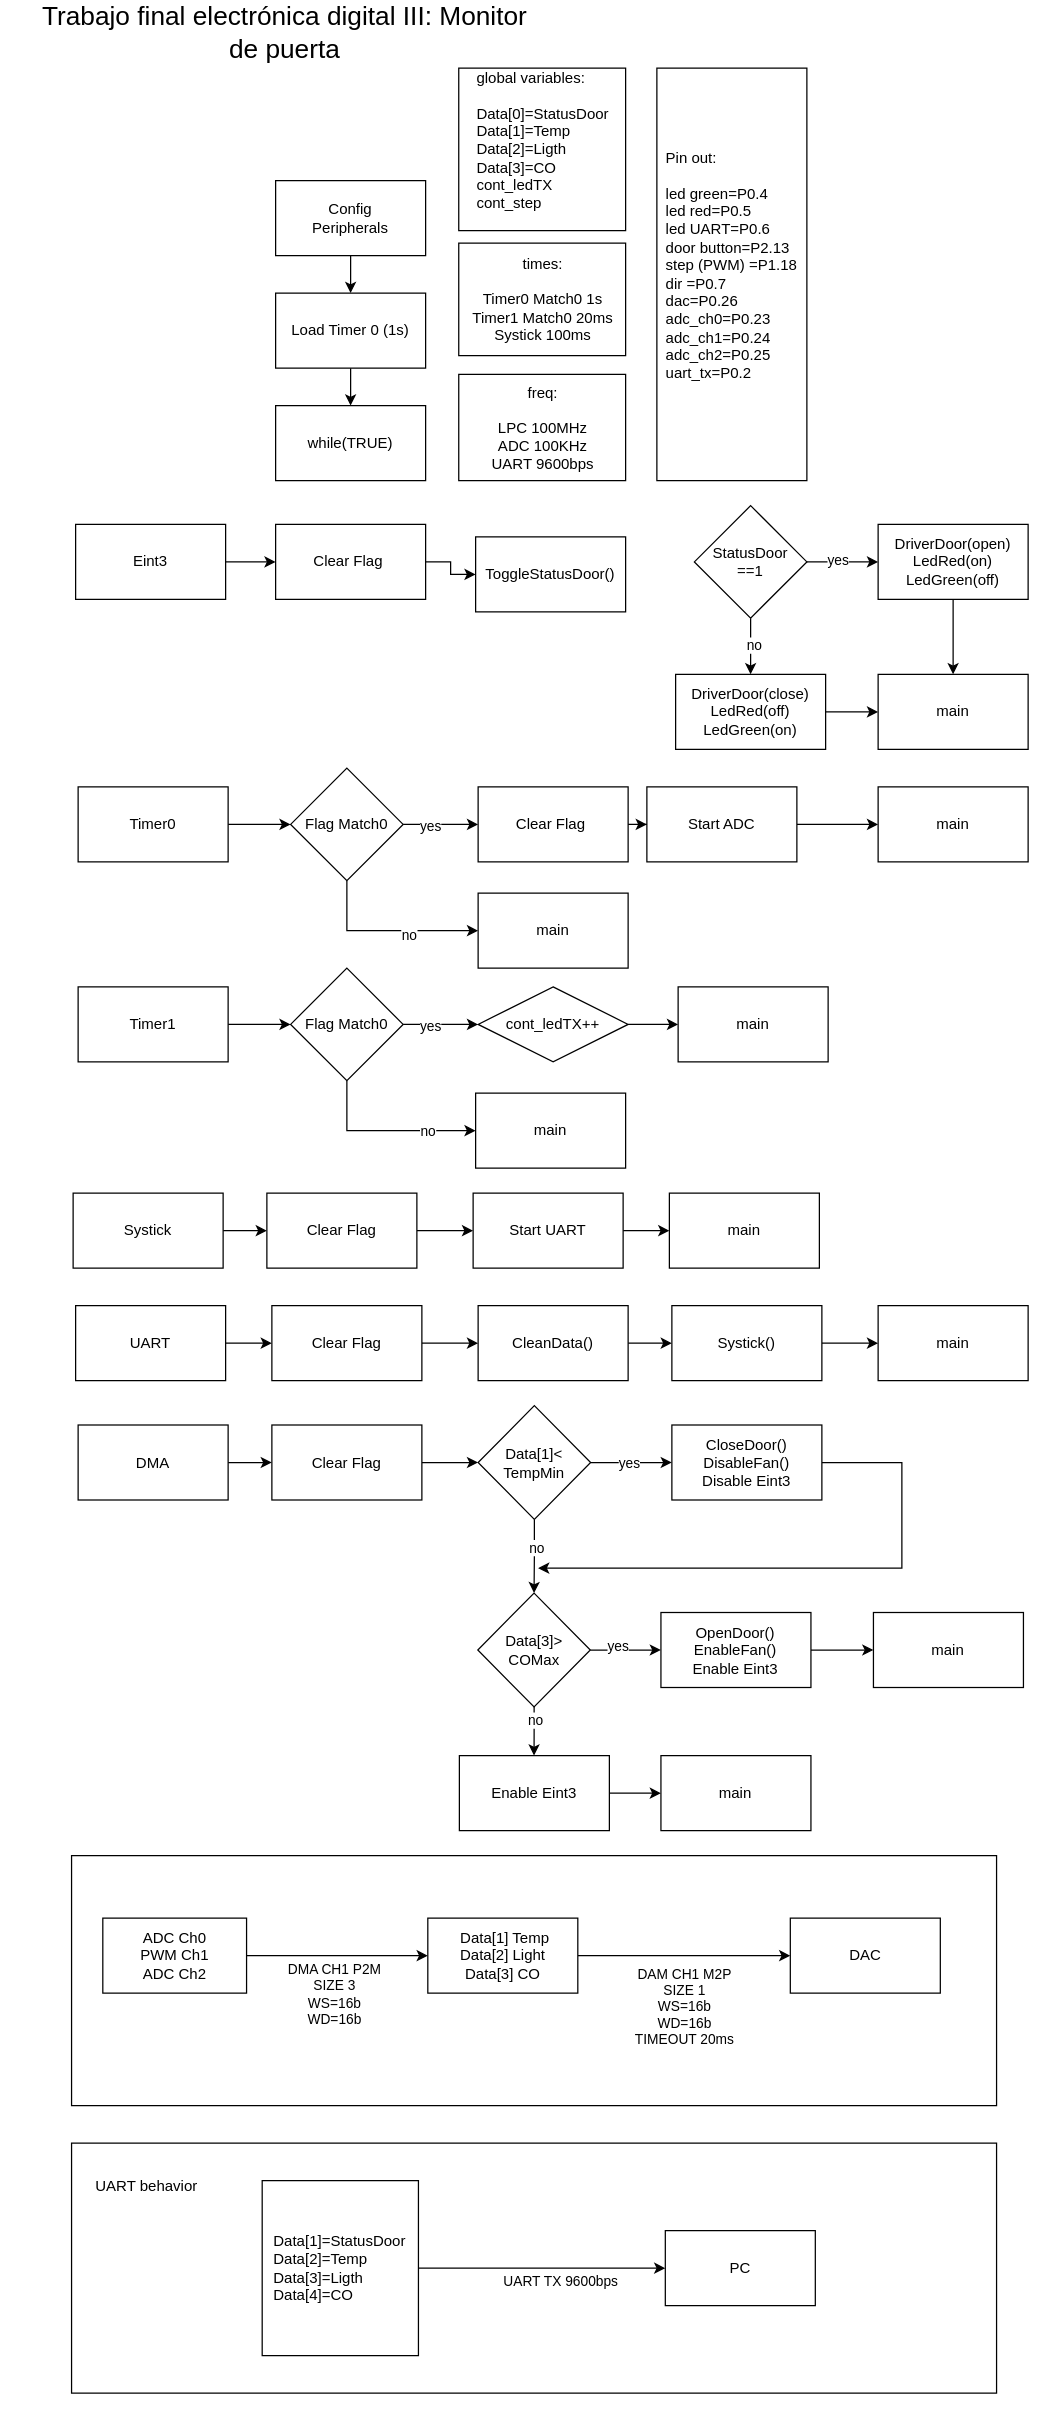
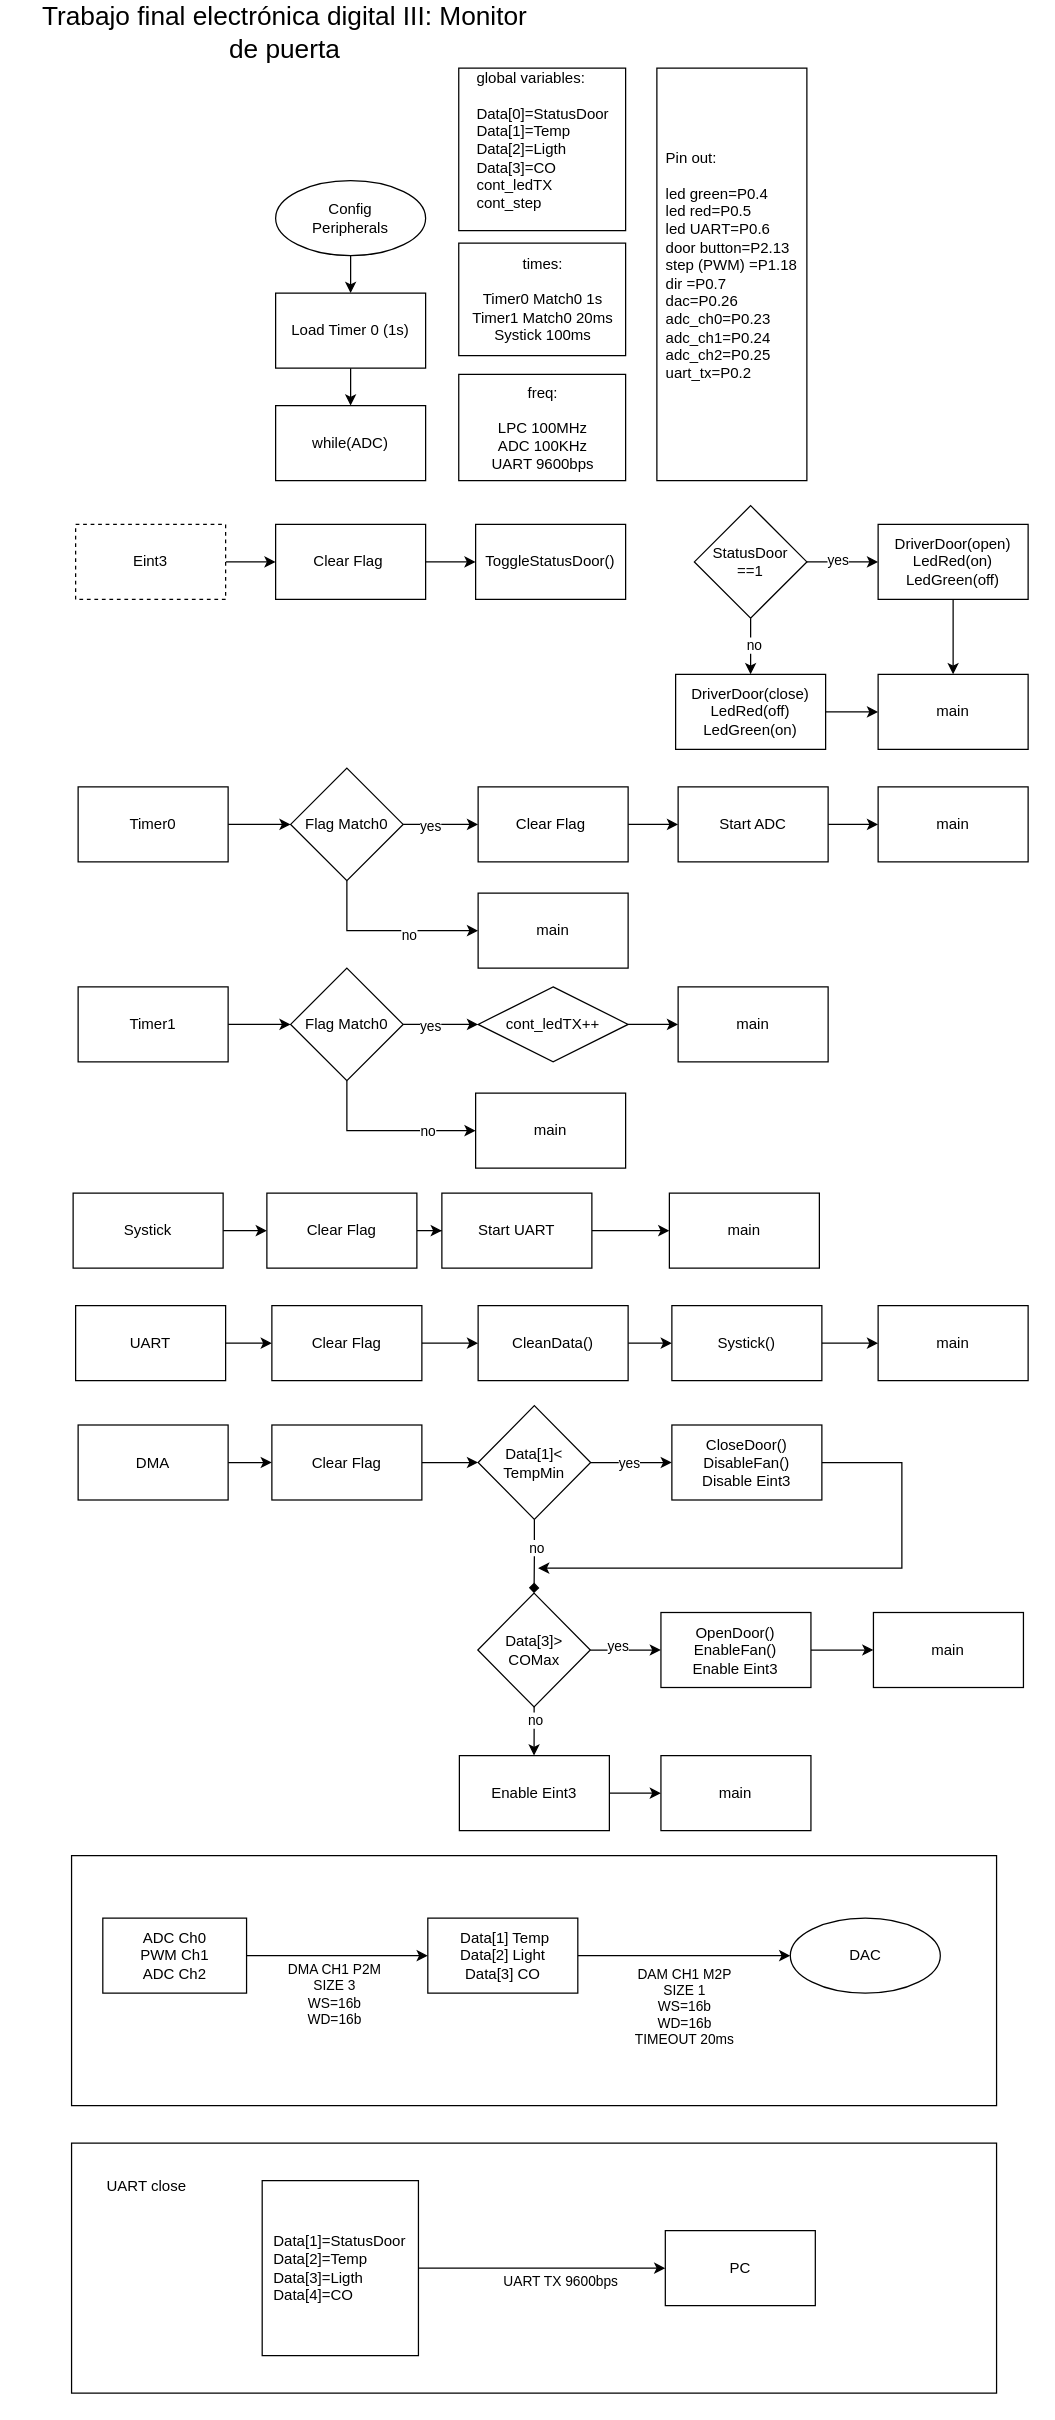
- <mxCell id="3" value="Config&lt;div&gt;Peripherals&lt;/div&gt;" style="rounded=0;whiteSpace=wrap;html=1;" vertex="1" parent="1"><mxGeometry x="220" y="140" width="120" height="60" as="geometry" /></mxCell>
+ <mxCell id="3" value="Config&lt;div&gt;Peripherals&lt;/div&gt;" style="ellipse;whiteSpace=wrap;html=1;" vertex="1" parent="1"><mxGeometry x="220" y="140" width="120" height="60" as="geometry" /></mxCell>
- <mxCell id="6" value="while(TRUE)" style="rounded=0;whiteSpace=wrap;html=1;" vertex="1" parent="1"><mxGeometry x="220" y="320" width="120" height="60" as="geometry" /></mxCell>
+ <mxCell id="6" value="while(ADC)" style="rounded=0;whiteSpace=wrap;html=1;" vertex="1" parent="1"><mxGeometry x="220" y="320" width="120" height="60" as="geometry" /></mxCell>
- <mxCell id="8" value="Eint3" style="rounded=0;whiteSpace=wrap;html=1;" vertex="1" parent="1"><mxGeometry x="60" y="415" width="120" height="60" as="geometry" /></mxCell>
+ <mxCell id="8" value="Eint3" style="rounded=0;whiteSpace=wrap;html=1;dashed=1;" vertex="1" parent="1"><mxGeometry x="60" y="415" width="120" height="60" as="geometry" /></mxCell>
- <mxCell id="11" value="ToggleStatusDoor()" style="rounded=0;whiteSpace=wrap;html=1;" vertex="1" parent="1"><mxGeometry x="380" y="425" width="120" height="60" as="geometry" /></mxCell>
+ <mxCell id="11" value="ToggleStatusDoor()" style="rounded=0;whiteSpace=wrap;html=1;" vertex="1" parent="1"><mxGeometry x="380" y="415" width="120" height="60" as="geometry" /></mxCell>
- <mxCell id="32" value="Start ADC" style="rounded=0;whiteSpace=wrap;html=1;" vertex="1" parent="1"><mxGeometry x="517" y="625" width="120" height="60" as="geometry" /></mxCell>
+ <mxCell id="32" value="Start ADC" style="rounded=0;whiteSpace=wrap;html=1;" vertex="1" parent="1"><mxGeometry x="542" y="625" width="120" height="60" as="geometry" /></mxCell>
- <mxCell id="39" value="Start UART" style="whiteSpace=wrap;html=1;rounded=0;" vertex="1" parent="1"><mxGeometry x="378" y="950" width="120" height="60" as="geometry" /></mxCell>
+ <mxCell id="39" value="Start UART" style="whiteSpace=wrap;html=1;rounded=0;" vertex="1" parent="1"><mxGeometry x="353" y="950" width="120" height="60" as="geometry" /></mxCell>
- <mxCell id="45" value="" style="edgeStyle=orthogonalEdgeStyle;rounded=0;orthogonalLoop=1;jettySize=auto;html=1;entryX=0.5;entryY=0;entryDx=0;entryDy=0;" edge="1" parent="1" source="47" target="85"><mxGeometry relative="1" as="geometry"><mxPoint x="426.5" y="1250" as="targetPoint" /></mxGeometry></mxCell>
+ <mxCell id="45" value="" style="edgeStyle=orthogonalEdgeStyle;rounded=0;orthogonalLoop=1;jettySize=auto;html=1;entryX=0.5;entryY=0;entryDx=0;entryDy=0;endArrow=diamond;" edge="1" parent="1" source="47" target="85"><mxGeometry relative="1" as="geometry"><mxPoint x="426.5" y="1250" as="targetPoint" /></mxGeometry></mxCell>
- <mxCell id="69" value="DAC" style="whiteSpace=wrap;html=1;rounded=0;" vertex="1" parent="1"><mxGeometry x="631.75" y="1530" width="120" height="60" as="geometry" /></mxCell>
+ <mxCell id="69" value="DAC" style="ellipse;whiteSpace=wrap;html=1;" vertex="1" parent="1"><mxGeometry x="631.75" y="1530" width="120" height="60" as="geometry" /></mxCell>
- <mxCell id="71" value="UART behavior" style="text;html=1;align=center;verticalAlign=middle;whiteSpace=wrap;rounded=0;" vertex="1" parent="1"><mxGeometry x="74" y="1730" width="85.5" height="30" as="geometry" /></mxCell>
+ <mxCell id="71" value="UART close" style="text;html=1;align=center;verticalAlign=middle;whiteSpace=wrap;rounded=0;" vertex="1" parent="1"><mxGeometry x="74" y="1730" width="85.5" height="30" as="geometry" /></mxCell>
